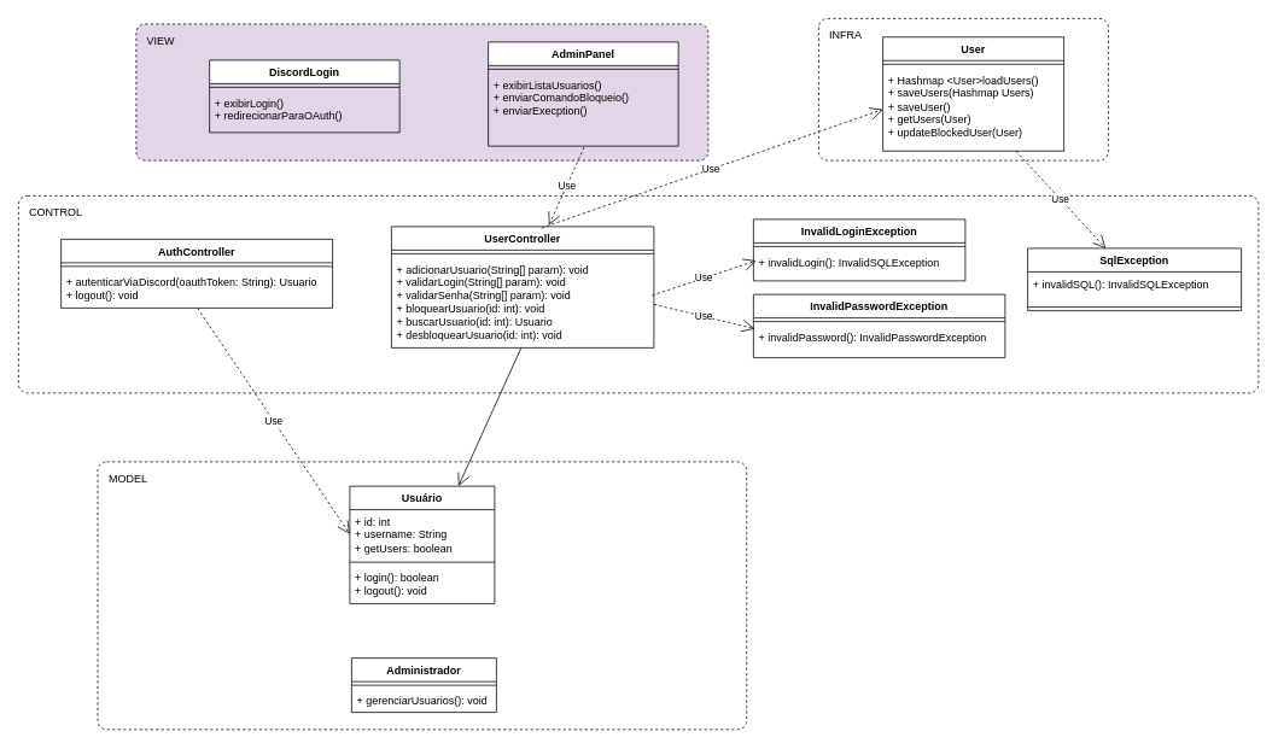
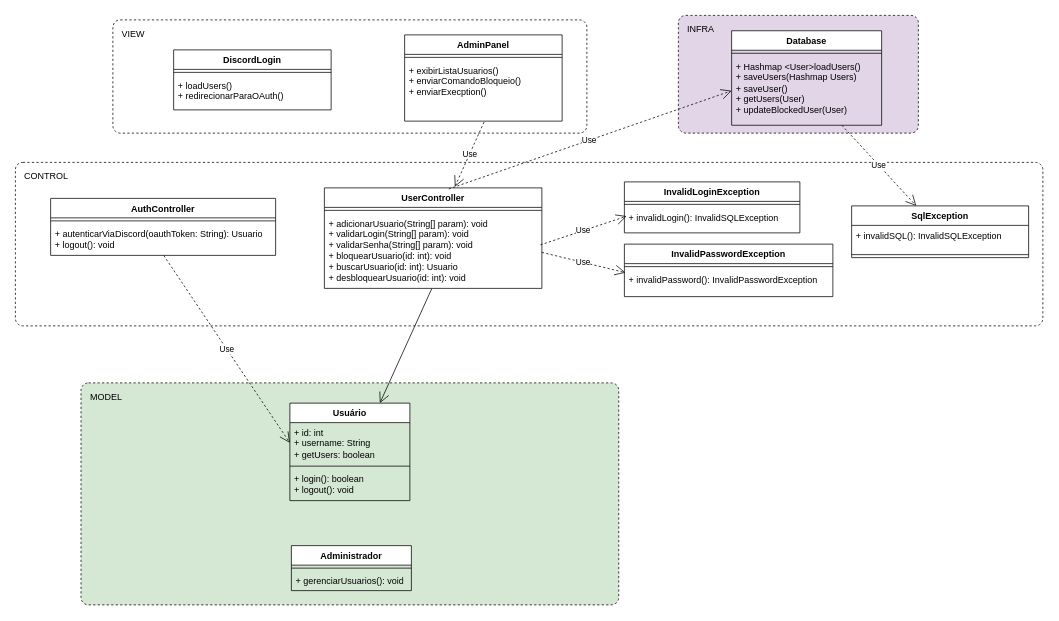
- <mxCell id="28" value="&lt;div style=&quot;text-align: left;&quot;&gt;&lt;span style=&quot;text-align: center;&quot;&gt;User&lt;/span&gt;&lt;/div&gt;" style="swimlane;fontStyle=1;align=center;verticalAlign=top;childLayout=stackLayout;horizontal=1;startSize=26;horizontalStack=0;resizeParent=1;resizeParentMax=0;resizeLast=0;collapsible=1;marginBottom=0;whiteSpace=wrap;html=1;" vertex="1" parent="1"><mxGeometry x="975" y="40.5" width="200" height="126" as="geometry" /></mxCell>
+ <mxCell id="28" value="&lt;div style=&quot;text-align: left;&quot;&gt;&lt;span style=&quot;text-align: center;&quot;&gt;Database&lt;/span&gt;&lt;/div&gt;" style="swimlane;fontStyle=1;align=center;verticalAlign=top;childLayout=stackLayout;horizontal=1;startSize=26;horizontalStack=0;resizeParent=1;resizeParentMax=0;resizeLast=0;collapsible=1;marginBottom=0;whiteSpace=wrap;html=1;" vertex="1" parent="1"><mxGeometry x="975" y="40.5" width="200" height="126" as="geometry" /></mxCell>
- <mxCell id="2" value="INFRA" style="dashed=1;rounded=1;absoluteArcSize=1;arcSize=20;html=1;verticalAlign=top;align=left;spacingTop=5;spacingLeft=10;whiteSpace=wrap;" vertex="1" parent="1"><mxGeometry x="904" y="20" width="320" height="157" as="geometry" /></mxCell>
+ <mxCell id="2" value="INFRA" style="dashed=1;rounded=1;absoluteArcSize=1;arcSize=20;html=1;verticalAlign=top;align=left;spacingTop=5;spacingLeft=10;whiteSpace=wrap;fillColor=#e1d5e7;" vertex="1" parent="1"><mxGeometry x="904" y="20" width="320" height="157" as="geometry" /></mxCell>
- <mxCell id="4" value="VIEW" style="dashed=1;rounded=1;absoluteArcSize=1;arcSize=20;html=1;verticalAlign=top;align=left;spacingTop=5;spacingLeft=10;whiteSpace=wrap;fillColor=#e1d5e7;" vertex="1" parent="1"><mxGeometry x="150" y="26" width="632" height="151" as="geometry" /></mxCell>
+ <mxCell id="4" value="VIEW" style="dashed=1;rounded=1;absoluteArcSize=1;arcSize=20;html=1;verticalAlign=top;align=left;spacingTop=5;spacingLeft=10;whiteSpace=wrap;" vertex="1" parent="1"><mxGeometry x="150" y="26" width="632" height="151" as="geometry" /></mxCell>
- <mxCell id="21" value="+ exibirLogin()&lt;div&gt;+ redirecionarParaOAuth()&lt;/div&gt;" style="text;strokeColor=none;fillColor=none;align=left;verticalAlign=top;spacingLeft=4;spacingRight=4;overflow=hidden;rotatable=0;points=[[0,0.5],[1,0.5]];portConstraint=eastwest;whiteSpace=wrap;html=1;" parent="19" vertex="1"><mxGeometry y="34" width="210" height="46" as="geometry" /></mxCell>
+ <mxCell id="21" value="+ loadUsers()&lt;div&gt;+ redirecionarParaOAuth()&lt;/div&gt;" style="text;strokeColor=none;fillColor=none;align=left;verticalAlign=top;spacingLeft=4;spacingRight=4;overflow=hidden;rotatable=0;points=[[0,0.5],[1,0.5]];portConstraint=eastwest;whiteSpace=wrap;html=1;" parent="19" vertex="1"><mxGeometry y="34" width="210" height="46" as="geometry" /></mxCell>
- <mxCell id="3" value="MODEL" style="dashed=1;rounded=1;absoluteArcSize=1;arcSize=20;html=1;verticalAlign=top;align=left;spacingTop=5;spacingLeft=10;whiteSpace=wrap;" vertex="1" parent="1"><mxGeometry x="107.5" y="510" width="717" height="296" as="geometry" /></mxCell>
+ <mxCell id="3" value="MODEL" style="dashed=1;rounded=1;absoluteArcSize=1;arcSize=20;html=1;verticalAlign=top;align=left;spacingTop=5;spacingLeft=10;whiteSpace=wrap;fillColor=#d5e8d4;" vertex="1" parent="1"><mxGeometry x="107.5" y="510" width="717" height="296" as="geometry" /></mxCell>
